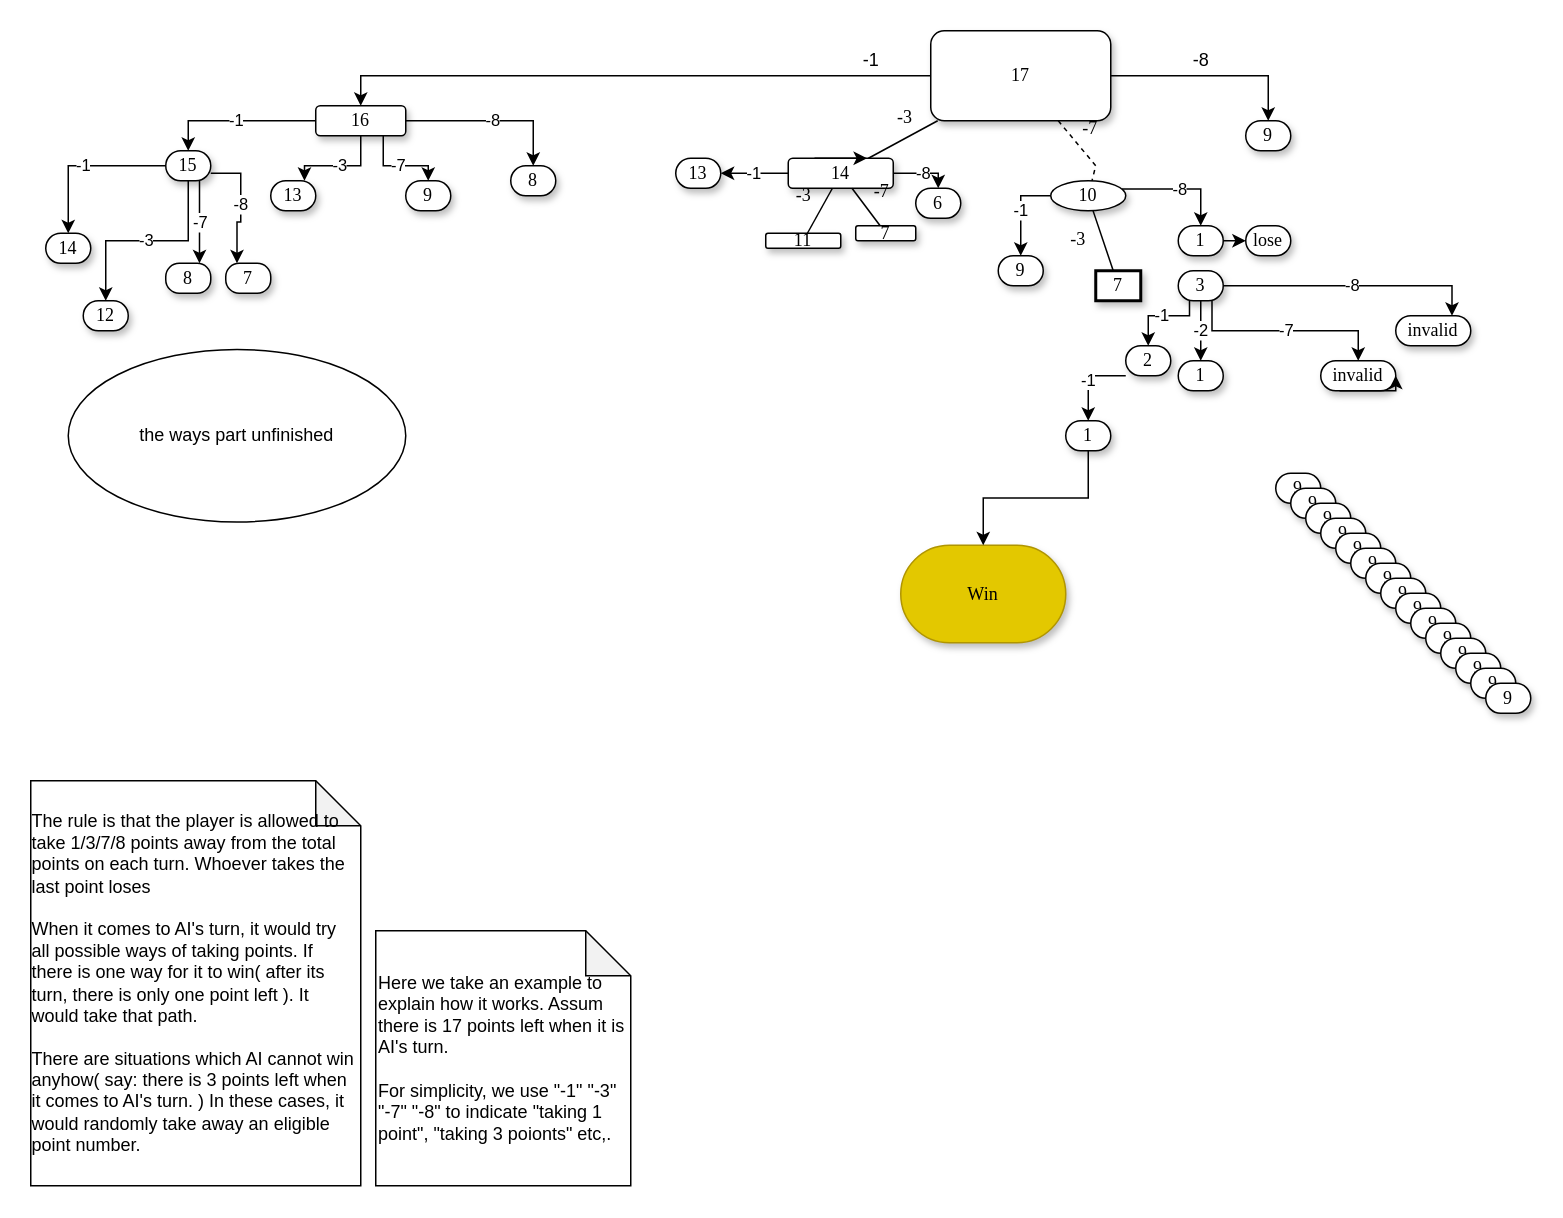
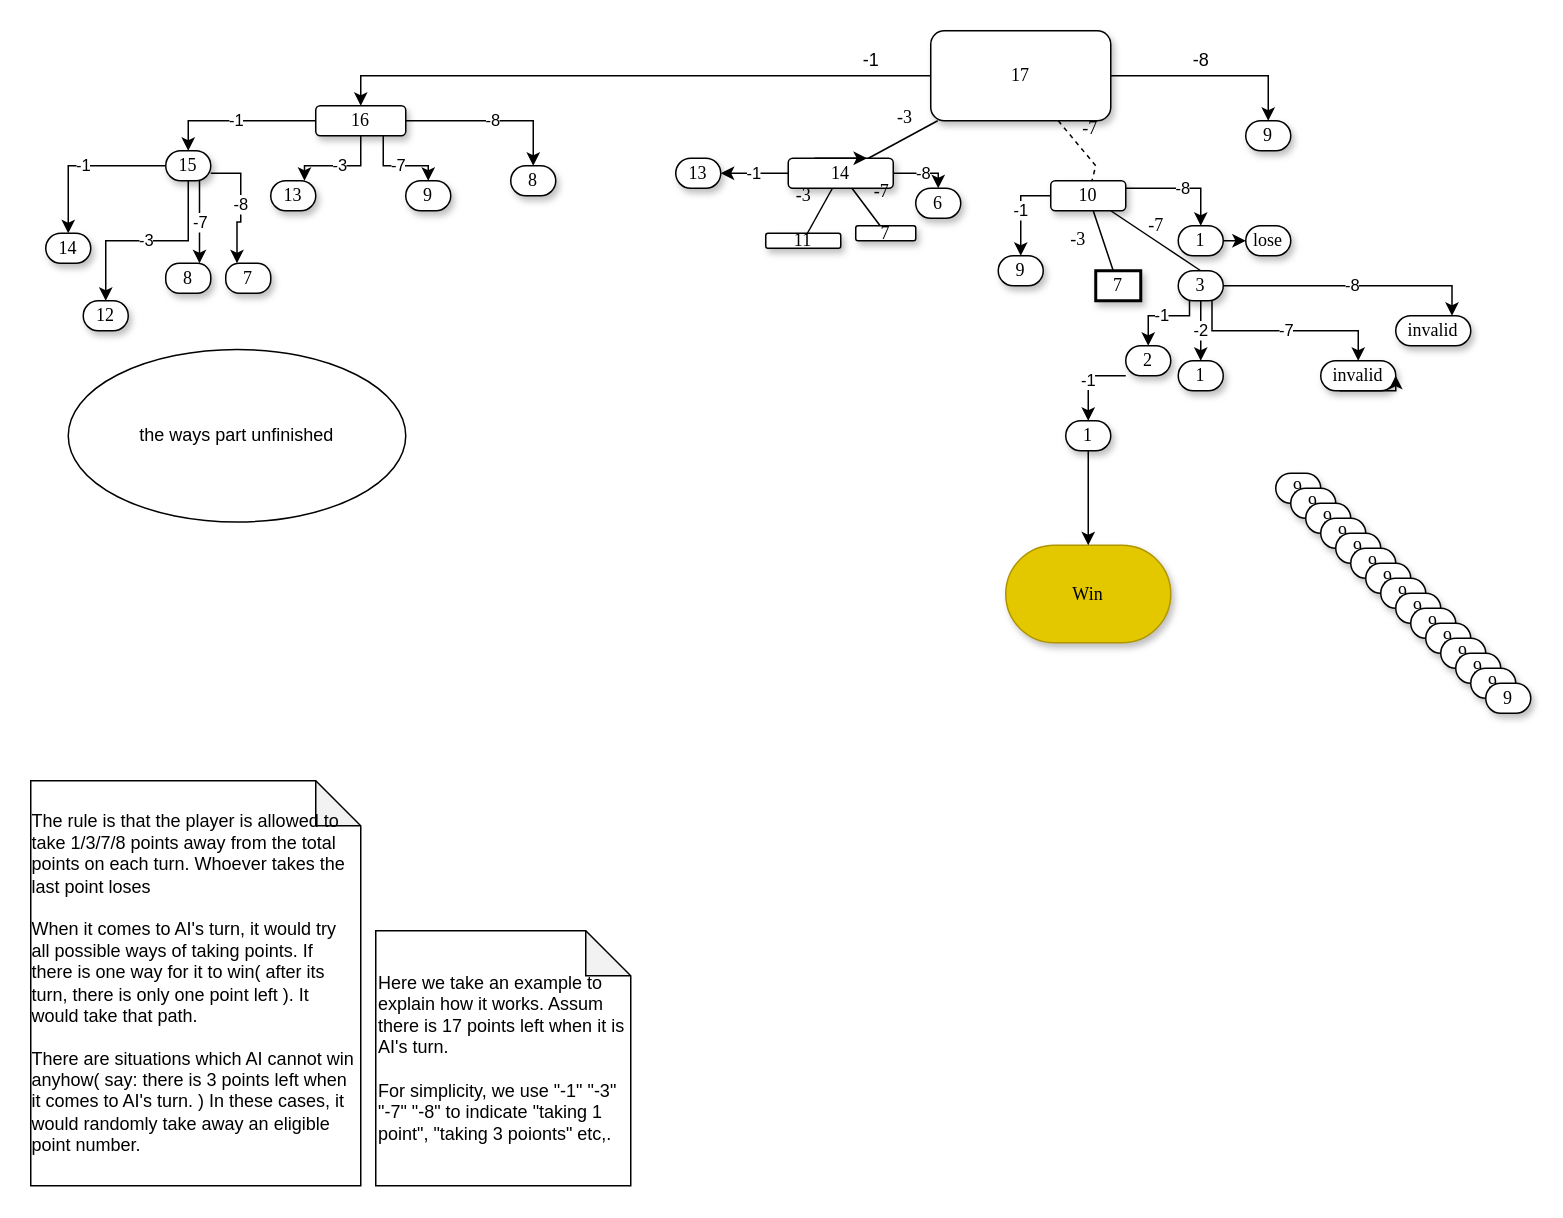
- <mxCell id="10" value="&lt;span&gt;10&lt;/span&gt;" style="ellipse;whiteSpace=wrap;html=1;shadow=1;labelBackgroundColor=none;strokeWidth=1;fontFamily=Verdana;fontSize=12;align=center;" parent="1" vertex="1"><mxGeometry x="700" y="120" width="50" height="20" as="geometry" /></mxCell>
+ <mxCell id="10" value="&lt;span&gt;10&lt;/span&gt;" style="whiteSpace=wrap;html=1;rounded=1;shadow=1;labelBackgroundColor=none;strokeWidth=1;fontFamily=Verdana;fontSize=12;align=center;" parent="1" vertex="1"><mxGeometry x="700" y="120" width="50" height="20" as="geometry" /></mxCell>
+ <mxCell id="19" value="-7" style="rounded=0;html=1;labelBackgroundColor=none;startArrow=none;startFill=0;startSize=5;endArrow=none;endFill=0;endSize=5;jettySize=auto;orthogonalLoop=1;strokeWidth=1;fontFamily=Verdana;fontSize=12;entryX=0.5;entryY=0;entryDx=0;entryDy=0;" parent="1" source="10" target="39" edge="1"><mxGeometry x="-0.154" y="8" relative="1" as="geometry"><mxPoint y="-1" as="offset" /><mxPoint x="850" y="200" as="targetPoint" /><Array as="points"><mxPoint x="770" y="160" /></Array></mxGeometry></mxCell>
- <mxCell id="57" value="&lt;span&gt;Win&lt;/span&gt;" style="whiteSpace=wrap;html=1;rounded=1;shadow=1;labelBackgroundColor=none;strokeWidth=1;fontFamily=Verdana;fontSize=12;align=center;arcSize=50;fillColor=#e3c800;fontColor=#000000;strokeColor=#B09500;" vertex="1" parent="1"><mxGeometry x="600" y="363" width="110" height="65" as="geometry" /></mxCell>
+ <mxCell id="57" value="&lt;span&gt;Win&lt;/span&gt;" style="whiteSpace=wrap;html=1;rounded=1;shadow=1;labelBackgroundColor=none;strokeWidth=1;fontFamily=Verdana;fontSize=12;align=center;arcSize=50;fillColor=#e3c800;fontColor=#000000;strokeColor=#B09500;" vertex="1" parent="1"><mxGeometry x="670" y="363" width="110" height="65" as="geometry" /></mxCell>
